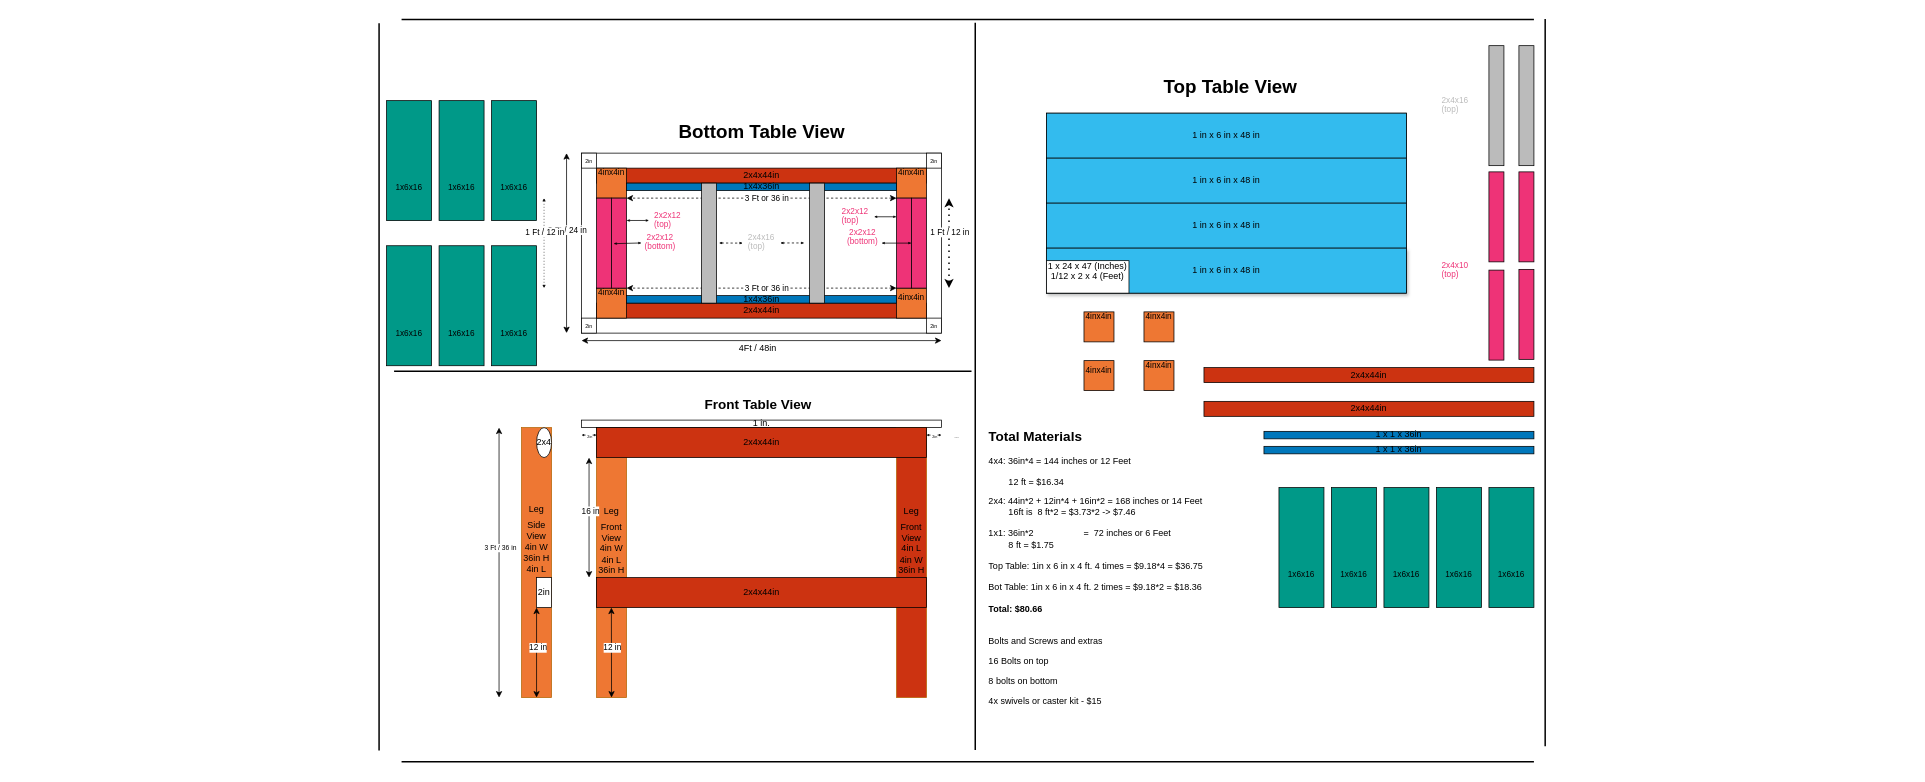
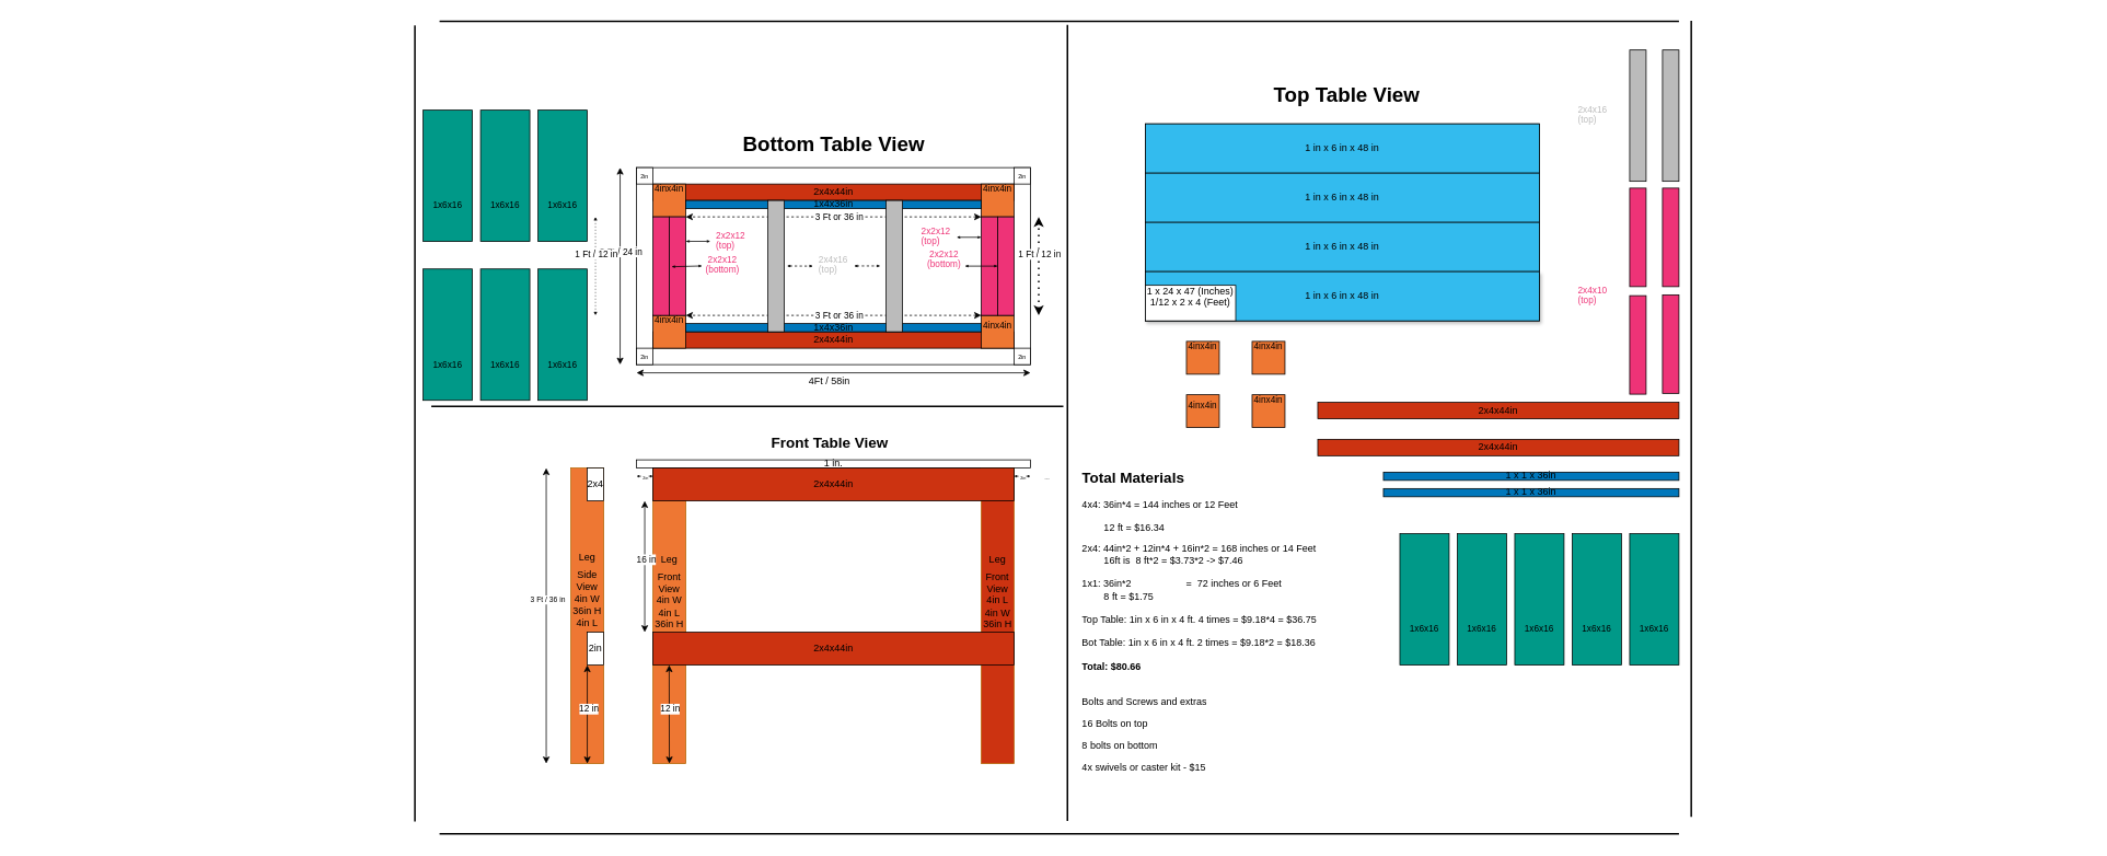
- <mxCell id="18" value="4Ft / 48in" style="text;html=1;align=center;verticalAlign=middle;whiteSpace=wrap;rounded=0;" vertex="1" parent="1"><mxGeometry x="980" y="449.3" width="60" height="30" as="geometry" /></mxCell>
+ <mxCell id="18" value="4Ft / 58in" style="text;html=1;align=center;verticalAlign=middle;whiteSpace=wrap;rounded=0;" vertex="1" parent="1"><mxGeometry x="980" y="449.3" width="60" height="30" as="geometry" /></mxCell>
- <mxCell id="26" value="2x4" style="ellipse;whiteSpace=wrap;html=1;" vertex="1" parent="1"><mxGeometry x="715" y="569.3" width="20" height="40" as="geometry" /></mxCell>
+ <mxCell id="26" value="2x4" style="rounded=0;whiteSpace=wrap;html=1;" vertex="1" parent="1"><mxGeometry x="715" y="569.3" width="20" height="40" as="geometry" /></mxCell>
